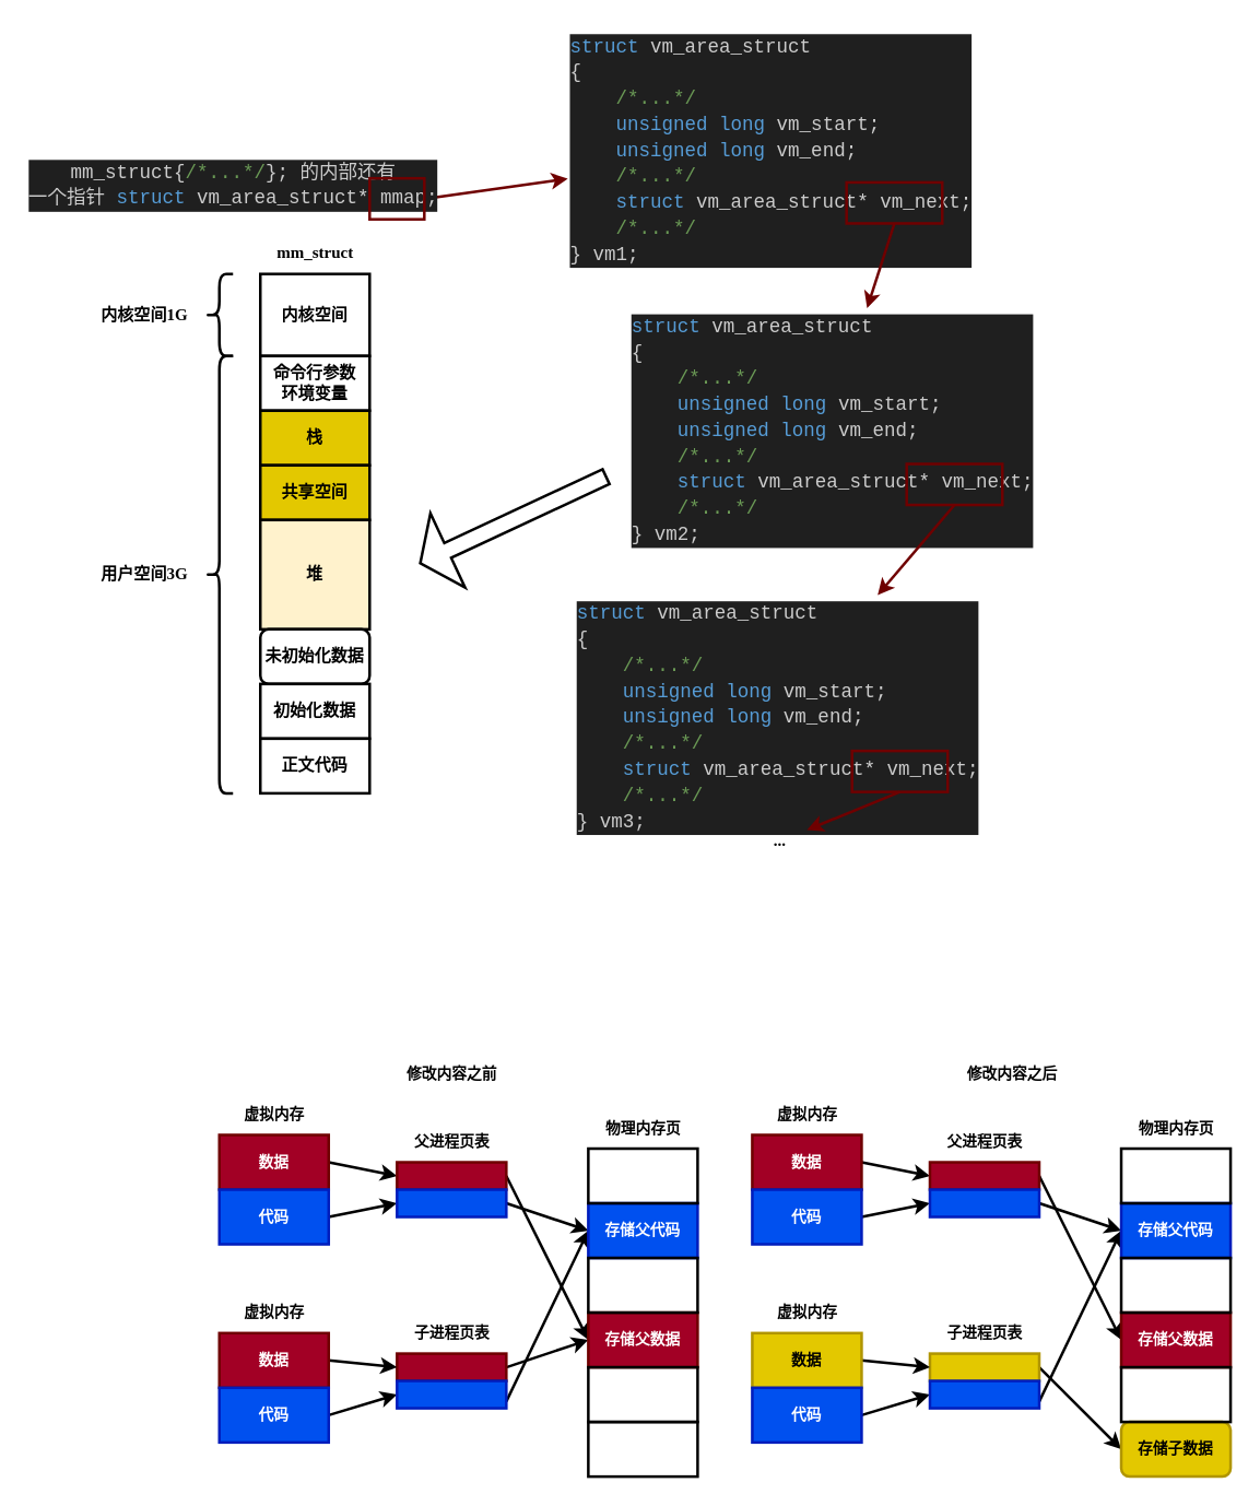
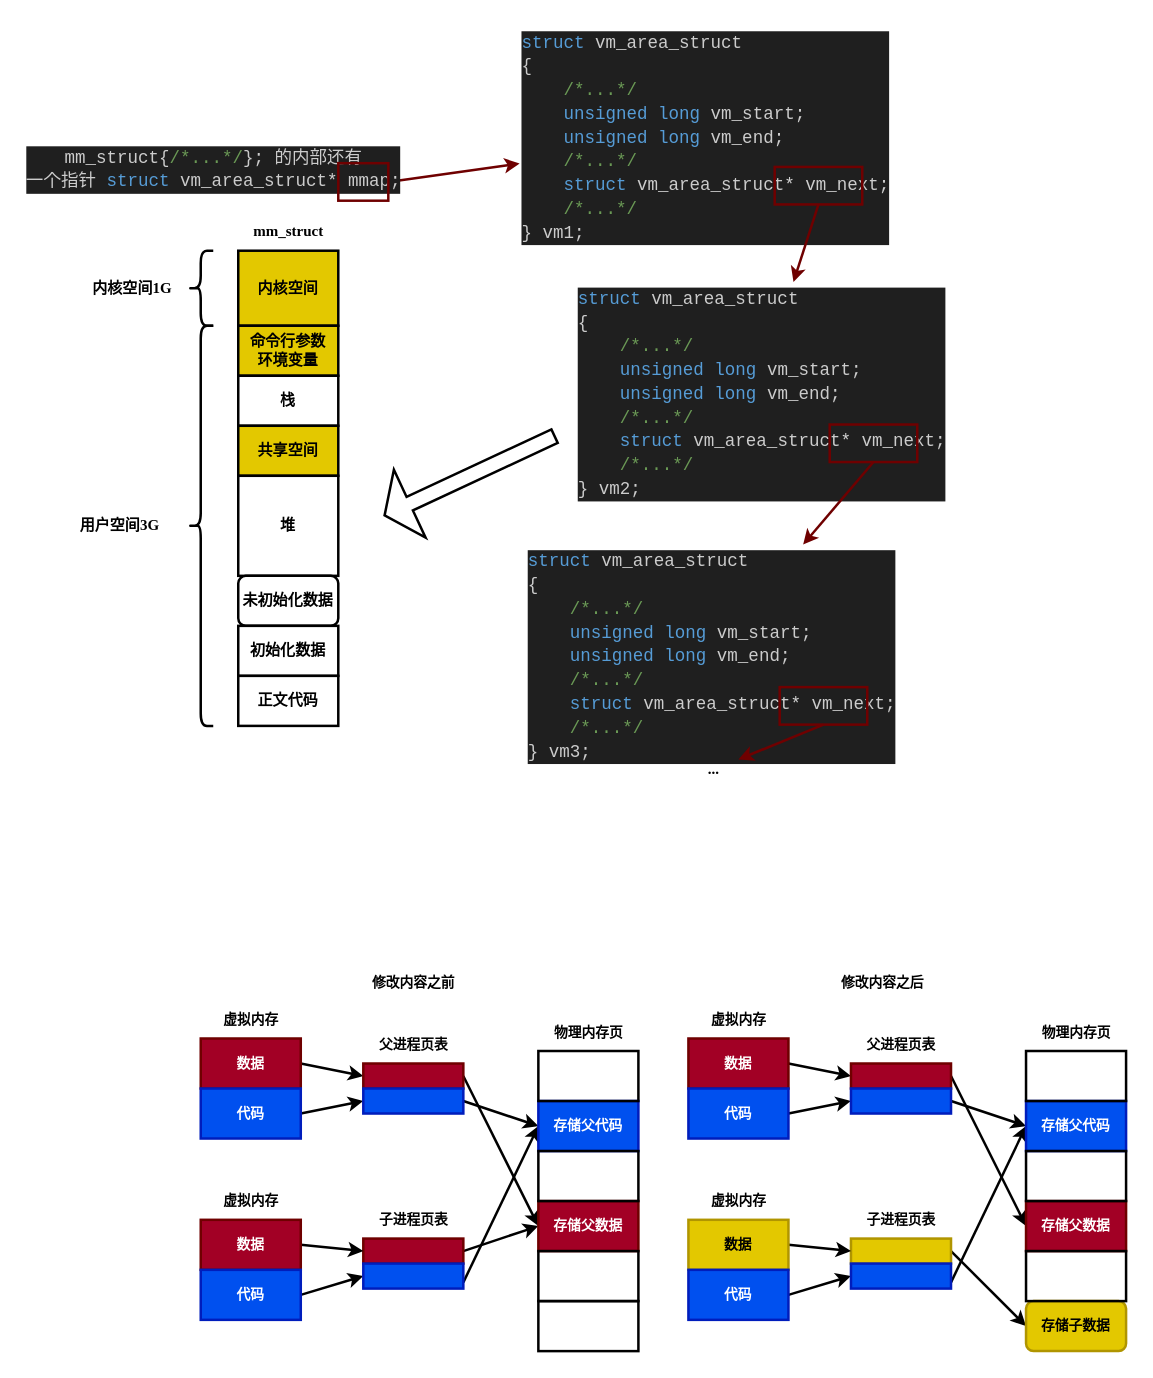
- <mxCell id="2" value="&lt;font face=&quot;Comic Sans MS&quot;&gt;内核空间&lt;/font&gt;" style="rounded=0;whiteSpace=wrap;html=1;strokeWidth=2;fontStyle=1" vertex="1" parent="1"><mxGeometry x="190" y="200" width="80" height="60" as="geometry" /></mxCell>
+ <mxCell id="2" value="&lt;font face=&quot;Comic Sans MS&quot;&gt;内核空间&lt;/font&gt;" style="rounded=0;whiteSpace=wrap;html=1;strokeWidth=2;fontStyle=1;fillColor=#e3c800;" vertex="1" parent="1"><mxGeometry x="190" y="200" width="80" height="60" as="geometry" /></mxCell>
- <mxCell id="3" value="&lt;font face=&quot;Comic Sans MS&quot;&gt;命令行参数&lt;br&gt;环境变量&lt;/font&gt;" style="rounded=0;whiteSpace=wrap;html=1;strokeWidth=2;fontStyle=1" vertex="1" parent="1"><mxGeometry x="190" y="260" width="80" height="40" as="geometry" /></mxCell>
+ <mxCell id="3" value="&lt;font face=&quot;Comic Sans MS&quot;&gt;命令行参数&lt;br&gt;环境变量&lt;/font&gt;" style="rounded=0;whiteSpace=wrap;html=1;strokeWidth=2;fontStyle=1;fillColor=#e3c800;" vertex="1" parent="1"><mxGeometry x="190" y="260" width="80" height="40" as="geometry" /></mxCell>
- <mxCell id="4" value="&lt;font face=&quot;Comic Sans MS&quot;&gt;栈&lt;/font&gt;" style="rounded=0;whiteSpace=wrap;html=1;strokeWidth=2;fontStyle=1;fillColor=#e3c800;" vertex="1" parent="1"><mxGeometry x="190" y="300" width="80" height="40" as="geometry" /></mxCell>
+ <mxCell id="4" value="&lt;font face=&quot;Comic Sans MS&quot;&gt;栈&lt;/font&gt;" style="rounded=0;whiteSpace=wrap;html=1;strokeWidth=2;fontStyle=1" vertex="1" parent="1"><mxGeometry x="190" y="300" width="80" height="40" as="geometry" /></mxCell>
- <mxCell id="13" value="&lt;b&gt;用户空间3G&lt;/b&gt;" style="text;html=1;align=center;verticalAlign=middle;resizable=0;points=[];autosize=1;strokeColor=none;fillColor=none;fontFamily=Comic Sans MS;" vertex="1" parent="1"><mxGeometry x="60" y="405" width="90" height="30" as="geometry" /></mxCell>
+ <mxCell id="13" value="&lt;b&gt;用户空间3G&lt;/b&gt;" style="text;html=1;align=center;verticalAlign=middle;resizable=0;points=[];autosize=1;strokeColor=none;fillColor=none;fontFamily=Comic Sans MS;" vertex="1" parent="1"><mxGeometry x="50" y="405" width="90" height="30" as="geometry" /></mxCell>
- <mxCell id="6" value="&lt;font face=&quot;Comic Sans MS&quot;&gt;堆&lt;/font&gt;" style="rounded=0;whiteSpace=wrap;html=1;strokeWidth=2;fontStyle=1;fillColor=#fff2cc;" vertex="1" parent="1"><mxGeometry x="190" y="380" width="80" height="80" as="geometry" /></mxCell>
+ <mxCell id="6" value="&lt;font face=&quot;Comic Sans MS&quot;&gt;堆&lt;/font&gt;" style="rounded=0;whiteSpace=wrap;html=1;strokeWidth=2;fontStyle=1" vertex="1" parent="1"><mxGeometry x="190" y="380" width="80" height="80" as="geometry" /></mxCell>
- <mxCell id="47" value="修改内容之后" style="text;html=1;align=center;verticalAlign=middle;resizable=0;points=[];autosize=1;strokeColor=none;fillColor=none;fontSize=11;fontFamily=Comic Sans MS;fontStyle=1" vertex="1" parent="1"><mxGeometry x="695" y="770" width="90" height="30" as="geometry" /></mxCell>
+ <mxCell id="47" value="修改内容之后" style="text;html=1;align=center;verticalAlign=middle;resizable=0;points=[];autosize=1;strokeColor=none;fillColor=none;fontSize=11;fontFamily=Comic Sans MS;fontStyle=1" vertex="1" parent="1"><mxGeometry x="660" y="770" width="90" height="30" as="geometry" /></mxCell>
